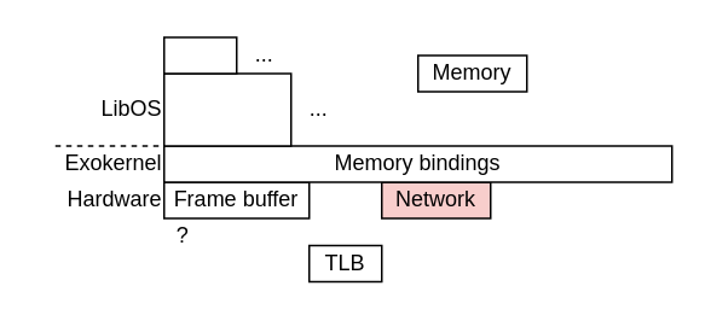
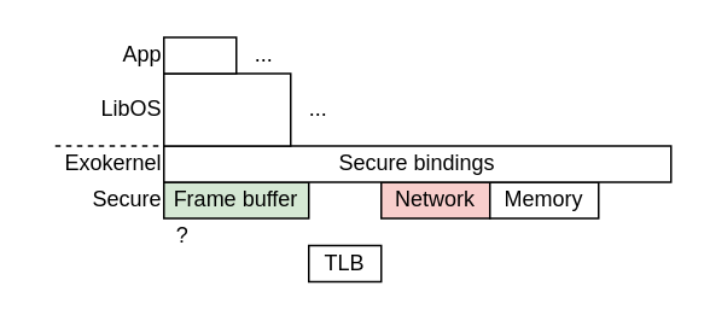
+ <mxCell id="14" value="App" style="text;html=1;align=right;verticalAlign=middle;resizable=0;points=[];autosize=1;strokeColor=none;fillColor=none;" parent="1" vertex="1"><mxGeometry x="50" y="20" width="40" height="20" as="geometry" /></mxCell>
- <mxCell id="7" value="Memory" style="rounded=0;whiteSpace=wrap;html=1;" parent="1" vertex="1"><mxGeometry x="230" y="30" width="60" height="20" as="geometry" /></mxCell>
+ <mxCell id="7" value="Memory" style="rounded=0;whiteSpace=wrap;html=1;" parent="1" vertex="1"><mxGeometry x="270" y="100" width="60" height="20" as="geometry" /></mxCell>
- <mxCell id="8" value="Memory bindings" style="rounded=0;whiteSpace=wrap;html=1;" parent="1" vertex="1"><mxGeometry x="90" y="80" width="280" height="20" as="geometry" /></mxCell>
+ <mxCell id="8" value="Secure bindings" style="rounded=0;whiteSpace=wrap;html=1;" parent="1" vertex="1"><mxGeometry x="90" y="80" width="280" height="20" as="geometry" /></mxCell>
- <mxCell id="3" value="Hardware" style="text;html=1;align=right;verticalAlign=middle;resizable=0;points=[];autosize=1;strokeColor=none;fillColor=none;" parent="1" vertex="1"><mxGeometry x="20" y="100" width="70" height="20" as="geometry" /></mxCell>
+ <mxCell id="3" value="Secure" style="text;html=1;align=right;verticalAlign=middle;resizable=0;points=[];autosize=1;strokeColor=none;fillColor=none;" parent="1" vertex="1"><mxGeometry x="20" y="100" width="70" height="20" as="geometry" /></mxCell>
- <mxCell id="2" value="Frame buffer" style="rounded=0;whiteSpace=wrap;html=1;" parent="1" vertex="1"><mxGeometry x="90" y="100" width="80" height="20" as="geometry" /></mxCell>
+ <mxCell id="2" value="Frame buffer" style="rounded=0;whiteSpace=wrap;html=1;fillColor=#d5e8d4;" parent="1" vertex="1"><mxGeometry x="90" y="100" width="80" height="20" as="geometry" /></mxCell>
